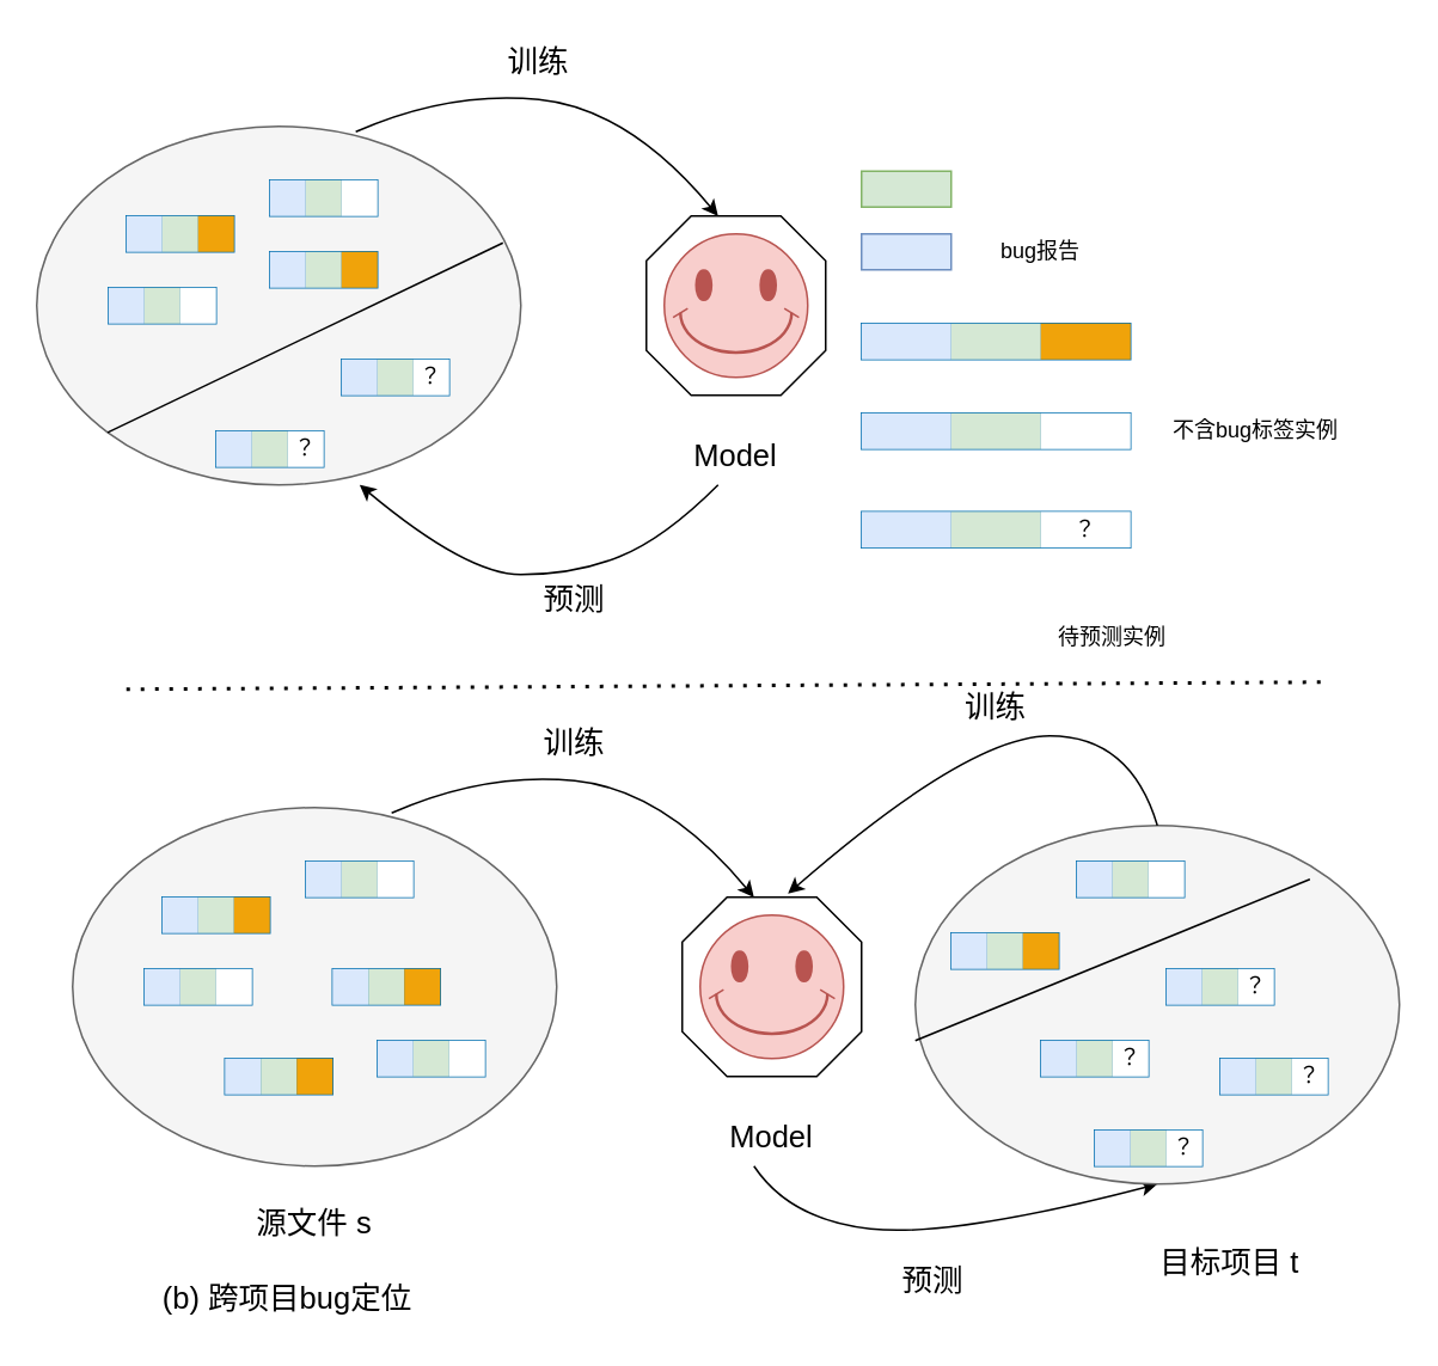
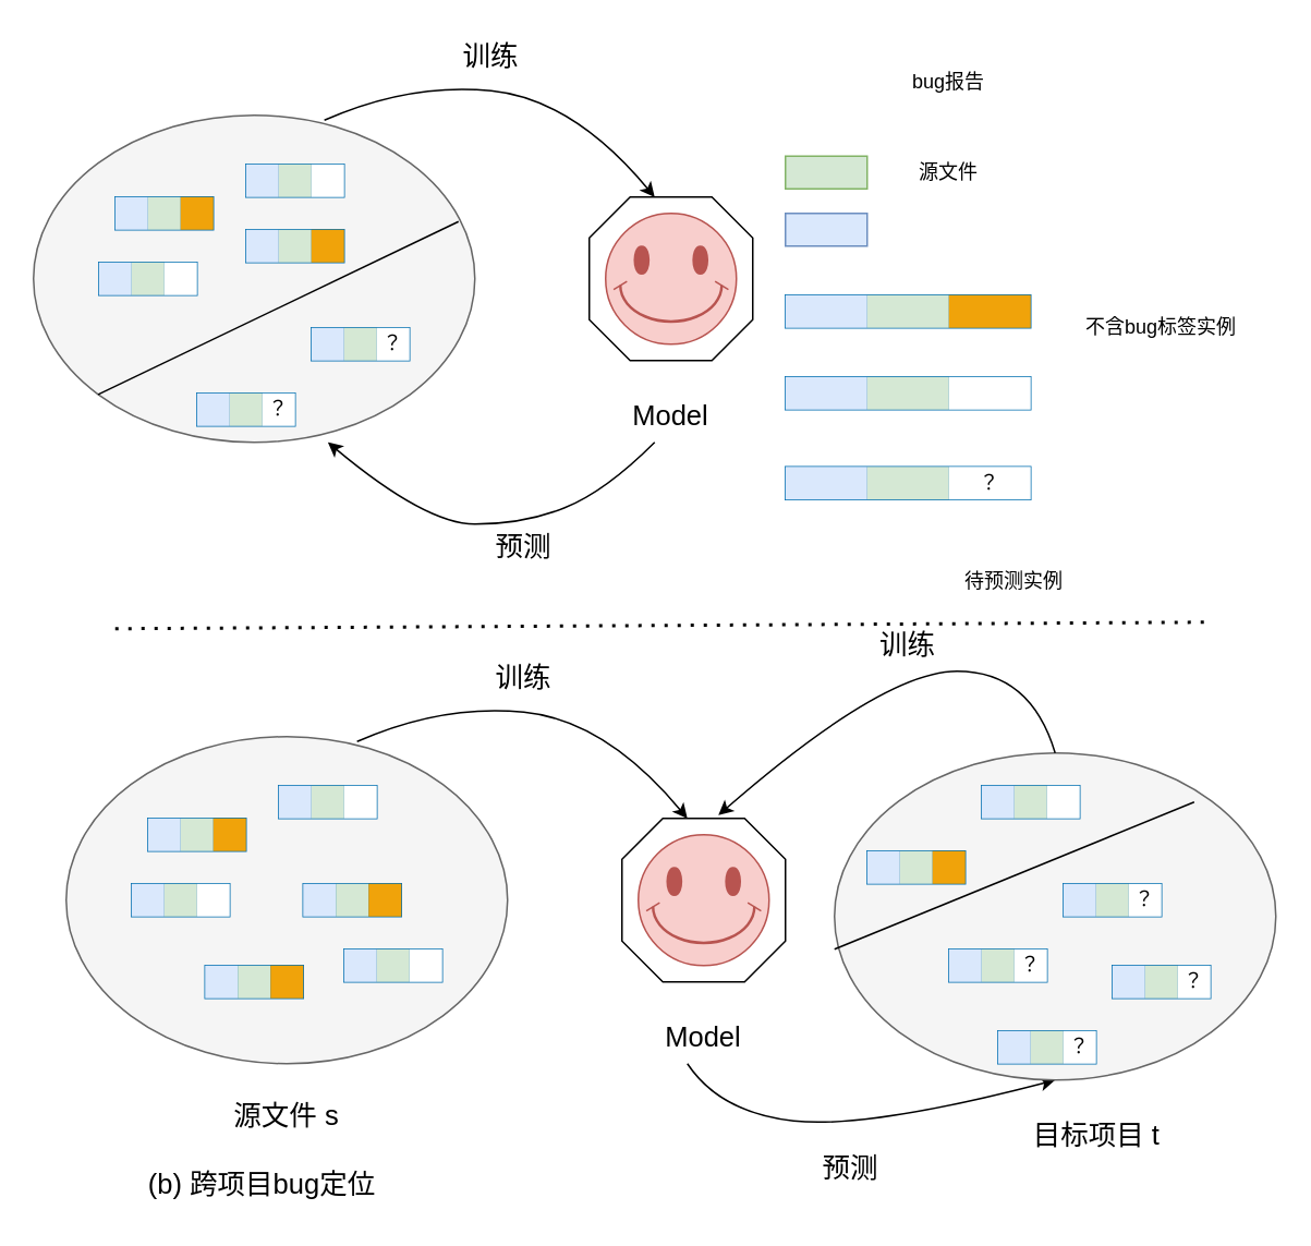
+ <mxCell id="18" value="源文件" style="text;html=1;strokeColor=none;fillColor=none;align=center;verticalAlign=middle;whiteSpace=wrap;rounded=0;" vertex="1" parent="1"><mxGeometry x="530" y="90" width="100" height="30" as="geometry" /></mxCell>
- <mxCell id="16" value="bug报告" style="text;html=1;strokeColor=none;fillColor=none;align=center;verticalAlign=middle;whiteSpace=wrap;rounded=0;" vertex="1" parent="1"><mxGeometry x="530" y="125" width="100" height="30" as="geometry" /></mxCell>
+ <mxCell id="16" value="bug报告" style="text;html=1;strokeColor=none;fillColor=none;align=center;verticalAlign=middle;whiteSpace=wrap;rounded=0;" vertex="1" parent="1"><mxGeometry x="530" y="35" width="100" height="30" as="geometry" /></mxCell>
- <mxCell id="14" value="不含bug标签实例" style="text;html=1;strokeColor=none;fillColor=none;align=center;verticalAlign=middle;whiteSpace=wrap;rounded=0;" vertex="1" parent="1"><mxGeometry x="650" y="225" width="100" height="30" as="geometry" /></mxCell>
+ <mxCell id="14" value="不含bug标签实例" style="text;html=1;strokeColor=none;fillColor=none;align=center;verticalAlign=middle;whiteSpace=wrap;rounded=0;" vertex="1" parent="1"><mxGeometry x="660" y="185" width="100" height="30" as="geometry" /></mxCell>
- <mxCell id="134" value="目标项目 t" style="text;html=1;strokeColor=none;fillColor=none;align=center;verticalAlign=middle;whiteSpace=wrap;rounded=0;fontSize=17;" vertex="1" parent="1"><mxGeometry x="625" y="690" width="121" height="30" as="geometry" /></mxCell>
+ <mxCell id="134" value="目标项目 t" style="text;html=1;strokeColor=none;fillColor=none;align=center;verticalAlign=middle;whiteSpace=wrap;rounded=0;fontSize=17;" vertex="1" parent="1"><mxGeometry x="610" y="680" width="121" height="30" as="geometry" /></mxCell>
